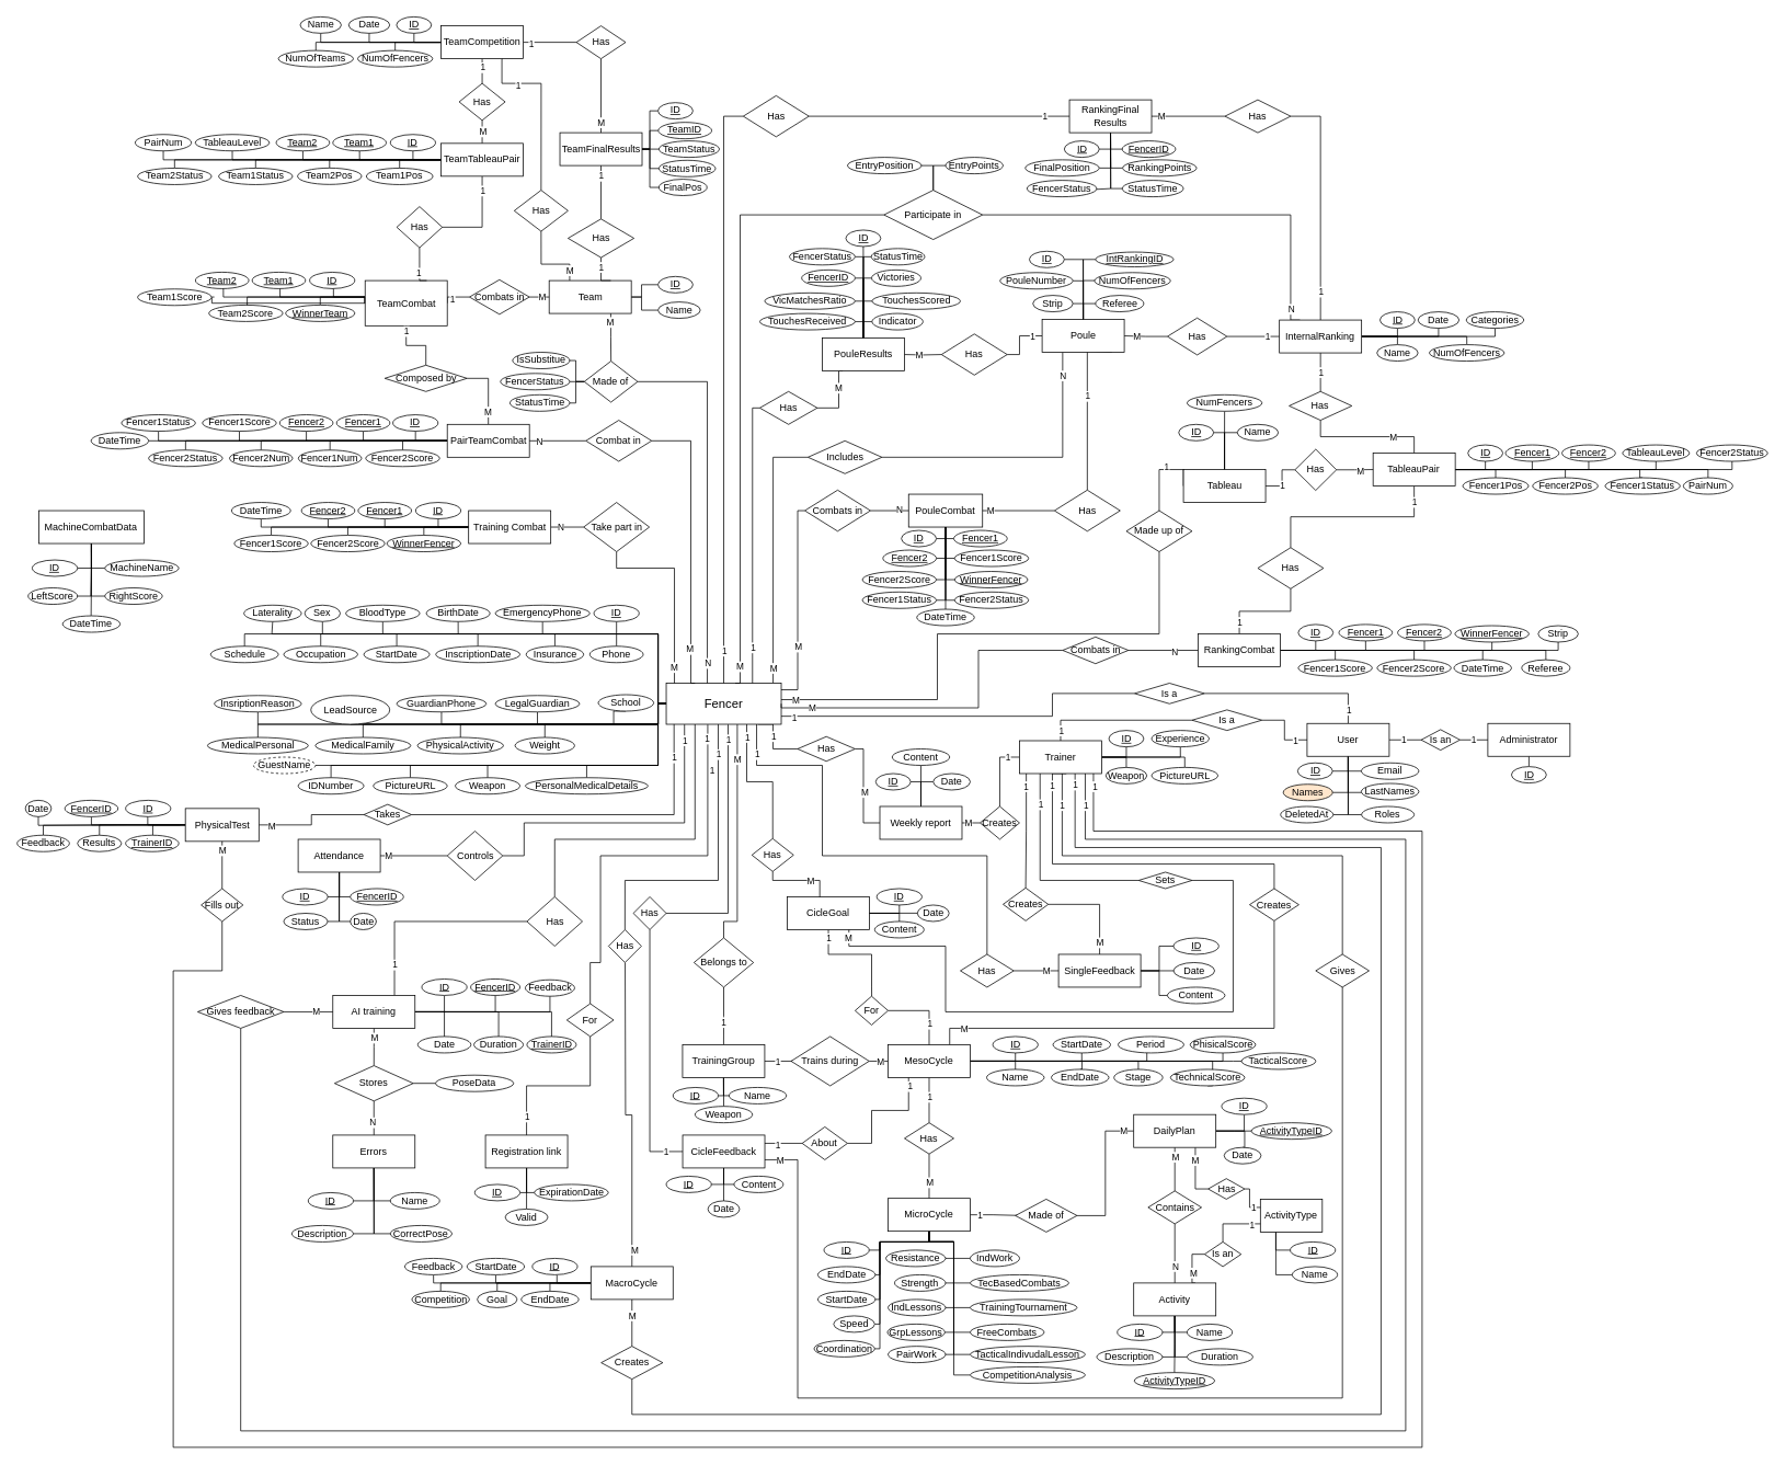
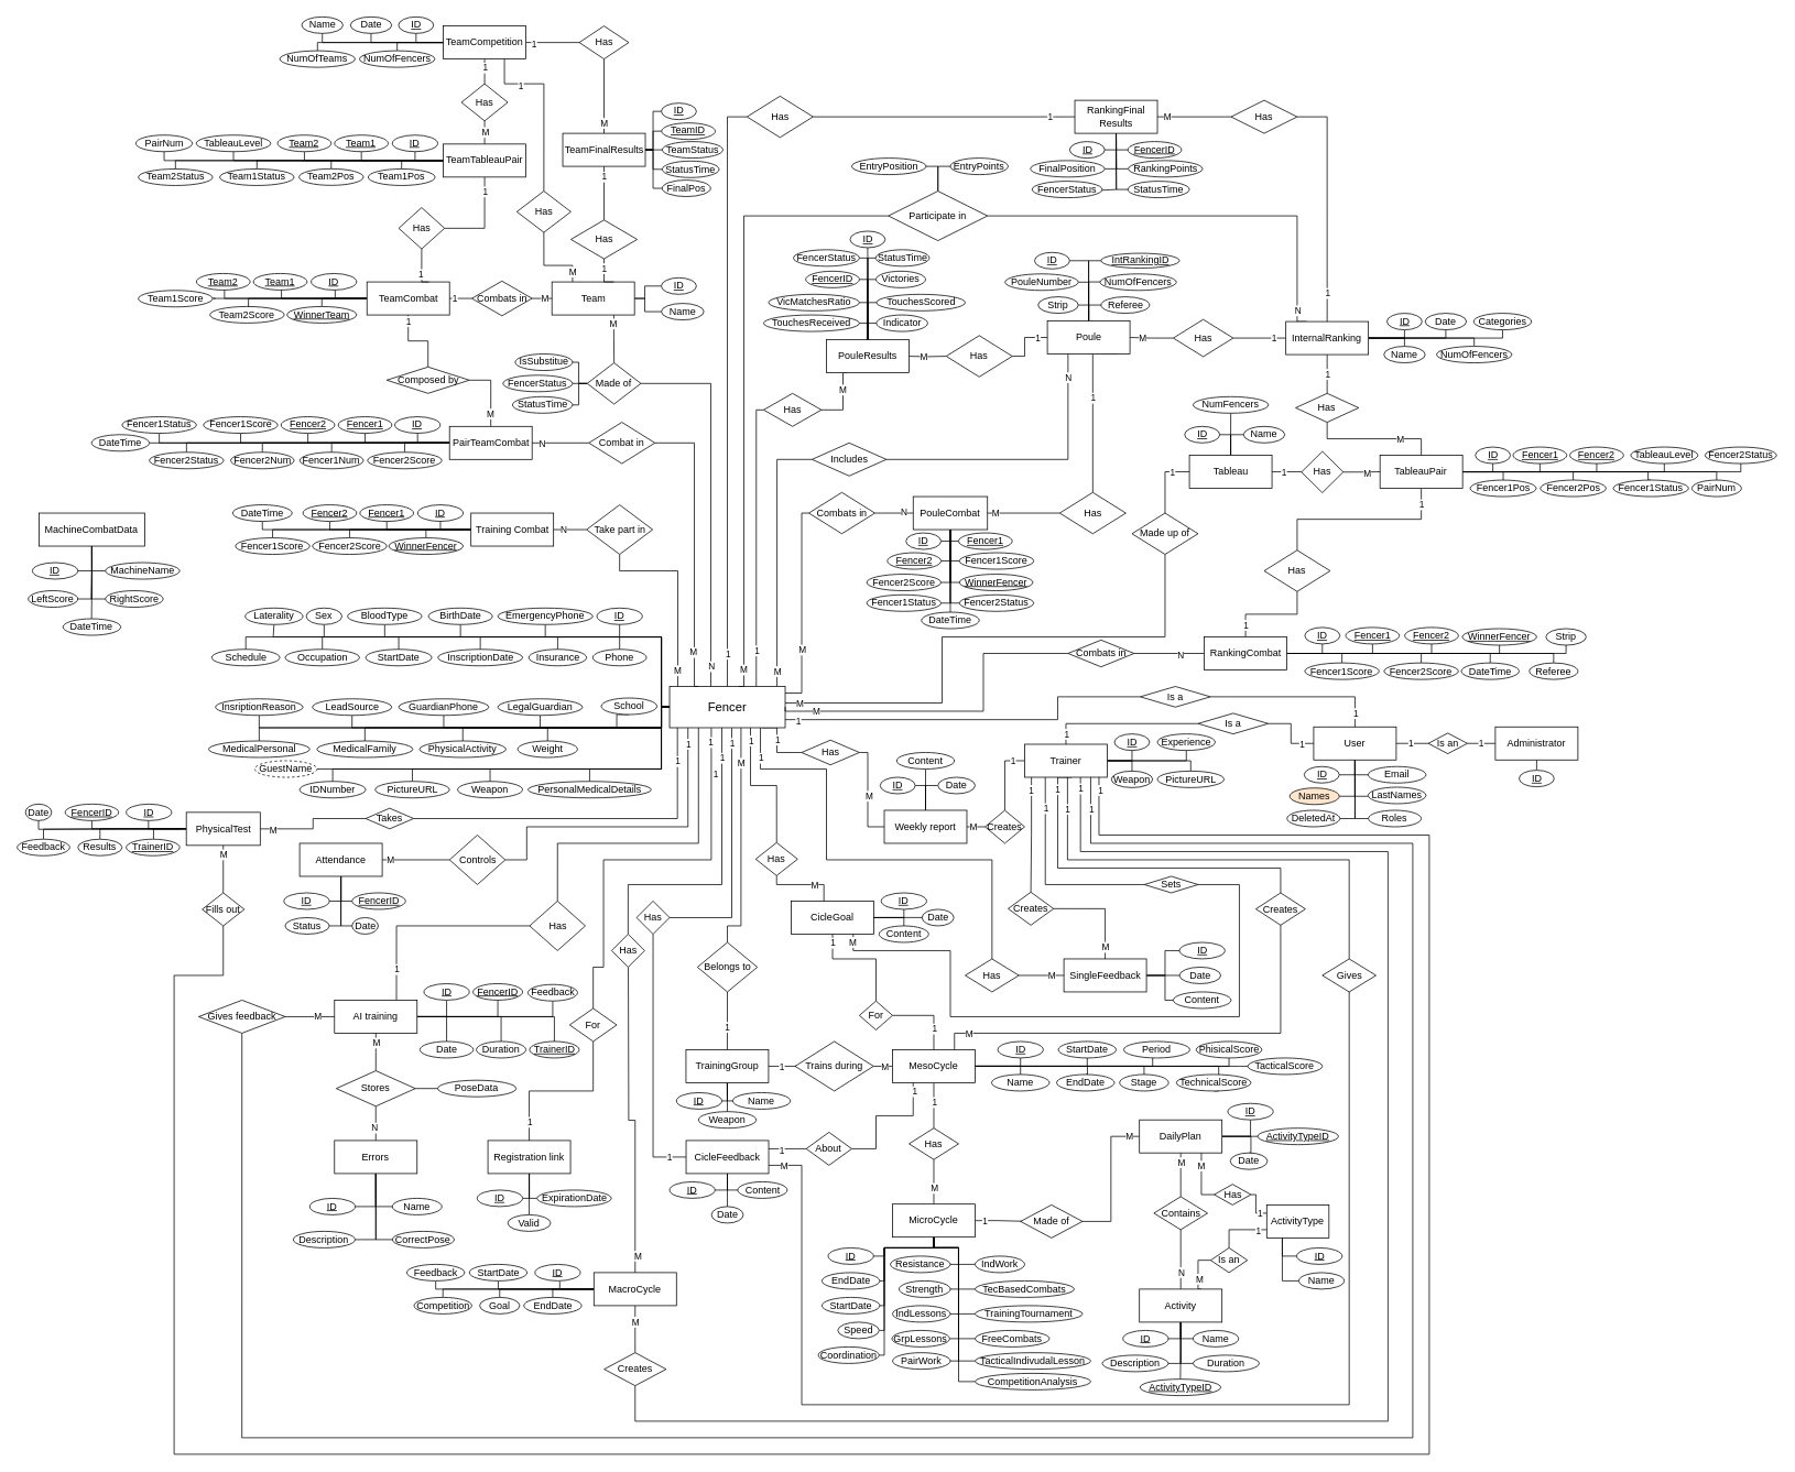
- <mxCell id="344" value="TeamCombat" style="whiteSpace=wrap;html=1;align=center;" parent="1" vertex="1"><mxGeometry x="443.5" y="341" width="100" height="55" as="geometry" /></mxCell>
+ <mxCell id="344" value="TeamCombat" style="whiteSpace=wrap;html=1;align=center;" parent="1" vertex="1"><mxGeometry x="443.5" y="341" width="100" height="40" as="geometry" /></mxCell>
- <mxCell id="753" value="Tableau" style="whiteSpace=wrap;html=1;align=center;" vertex="1" parent="1"><mxGeometry x="1439.5" y="571" width="100" height="40" as="geometry" /></mxCell>
+ <mxCell id="753" value="Tableau" style="whiteSpace=wrap;html=1;align=center;" vertex="1" parent="1"><mxGeometry x="1439.5" y="551" width="100" height="40" as="geometry" /></mxCell>
- <mxCell id="481" value="LeadSource" style="ellipse;whiteSpace=wrap;html=1;align=center;fontStyle=0" parent="1" vertex="1"><mxGeometry x="377.5" y="846" width="96" height="35" as="geometry" /></mxCell>
+ <mxCell id="481" value="LeadSource" style="ellipse;whiteSpace=wrap;html=1;align=center;fontStyle=0" parent="1" vertex="1"><mxGeometry x="377.5" y="846" width="96" height="20" as="geometry" /></mxCell>
